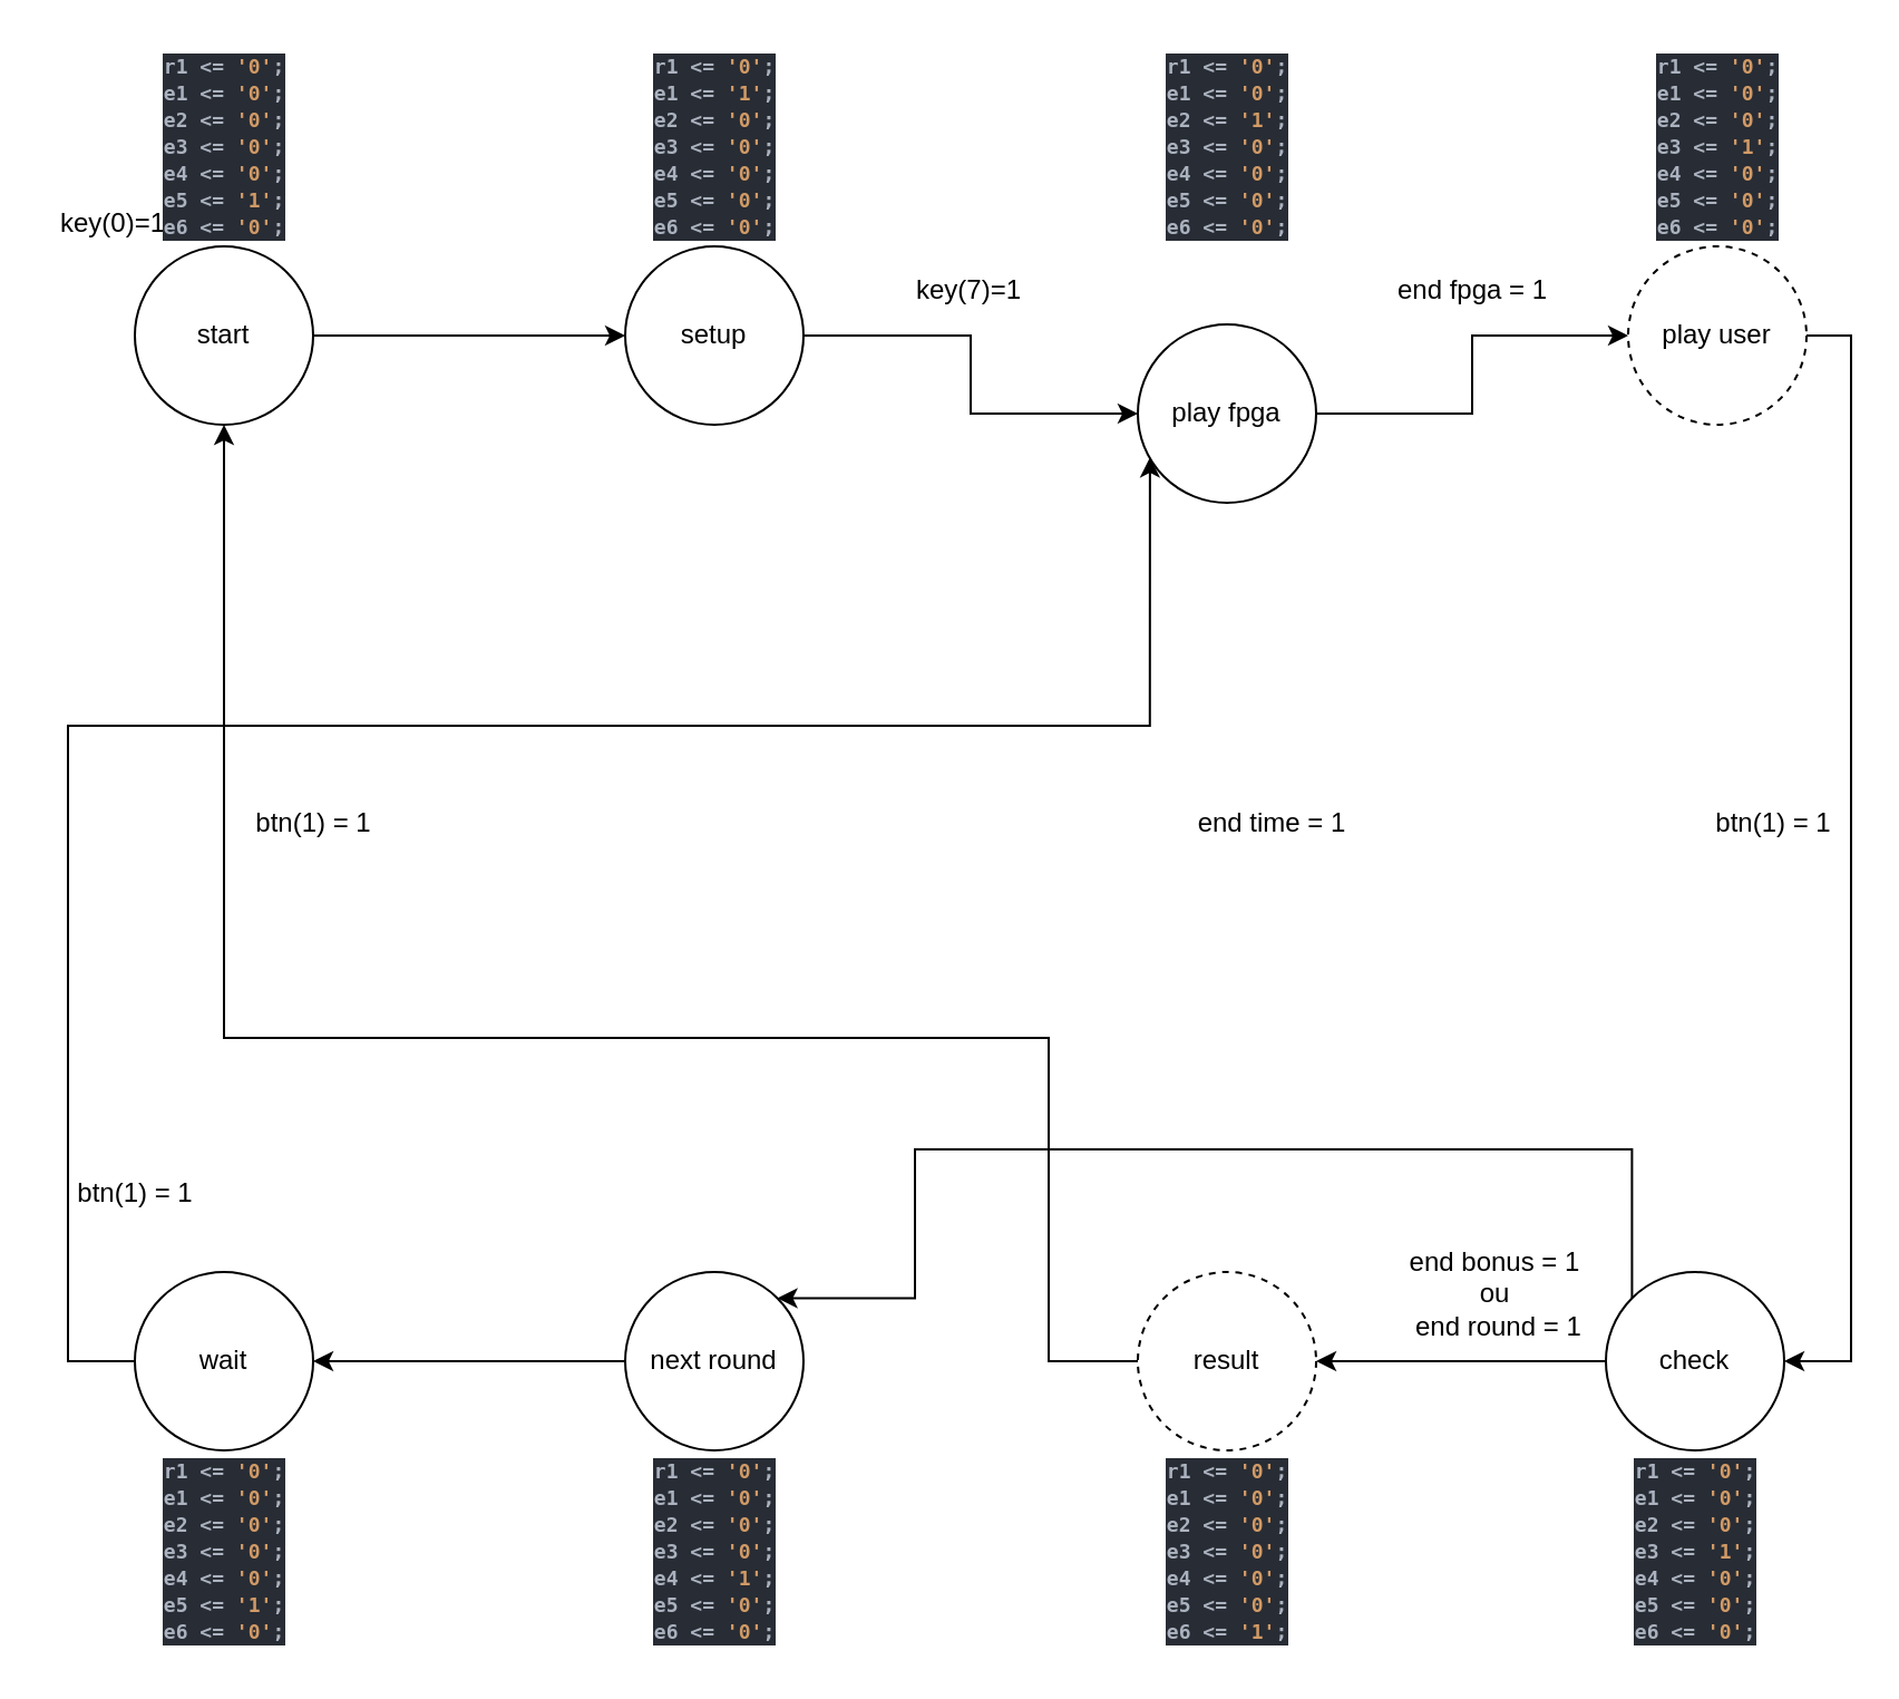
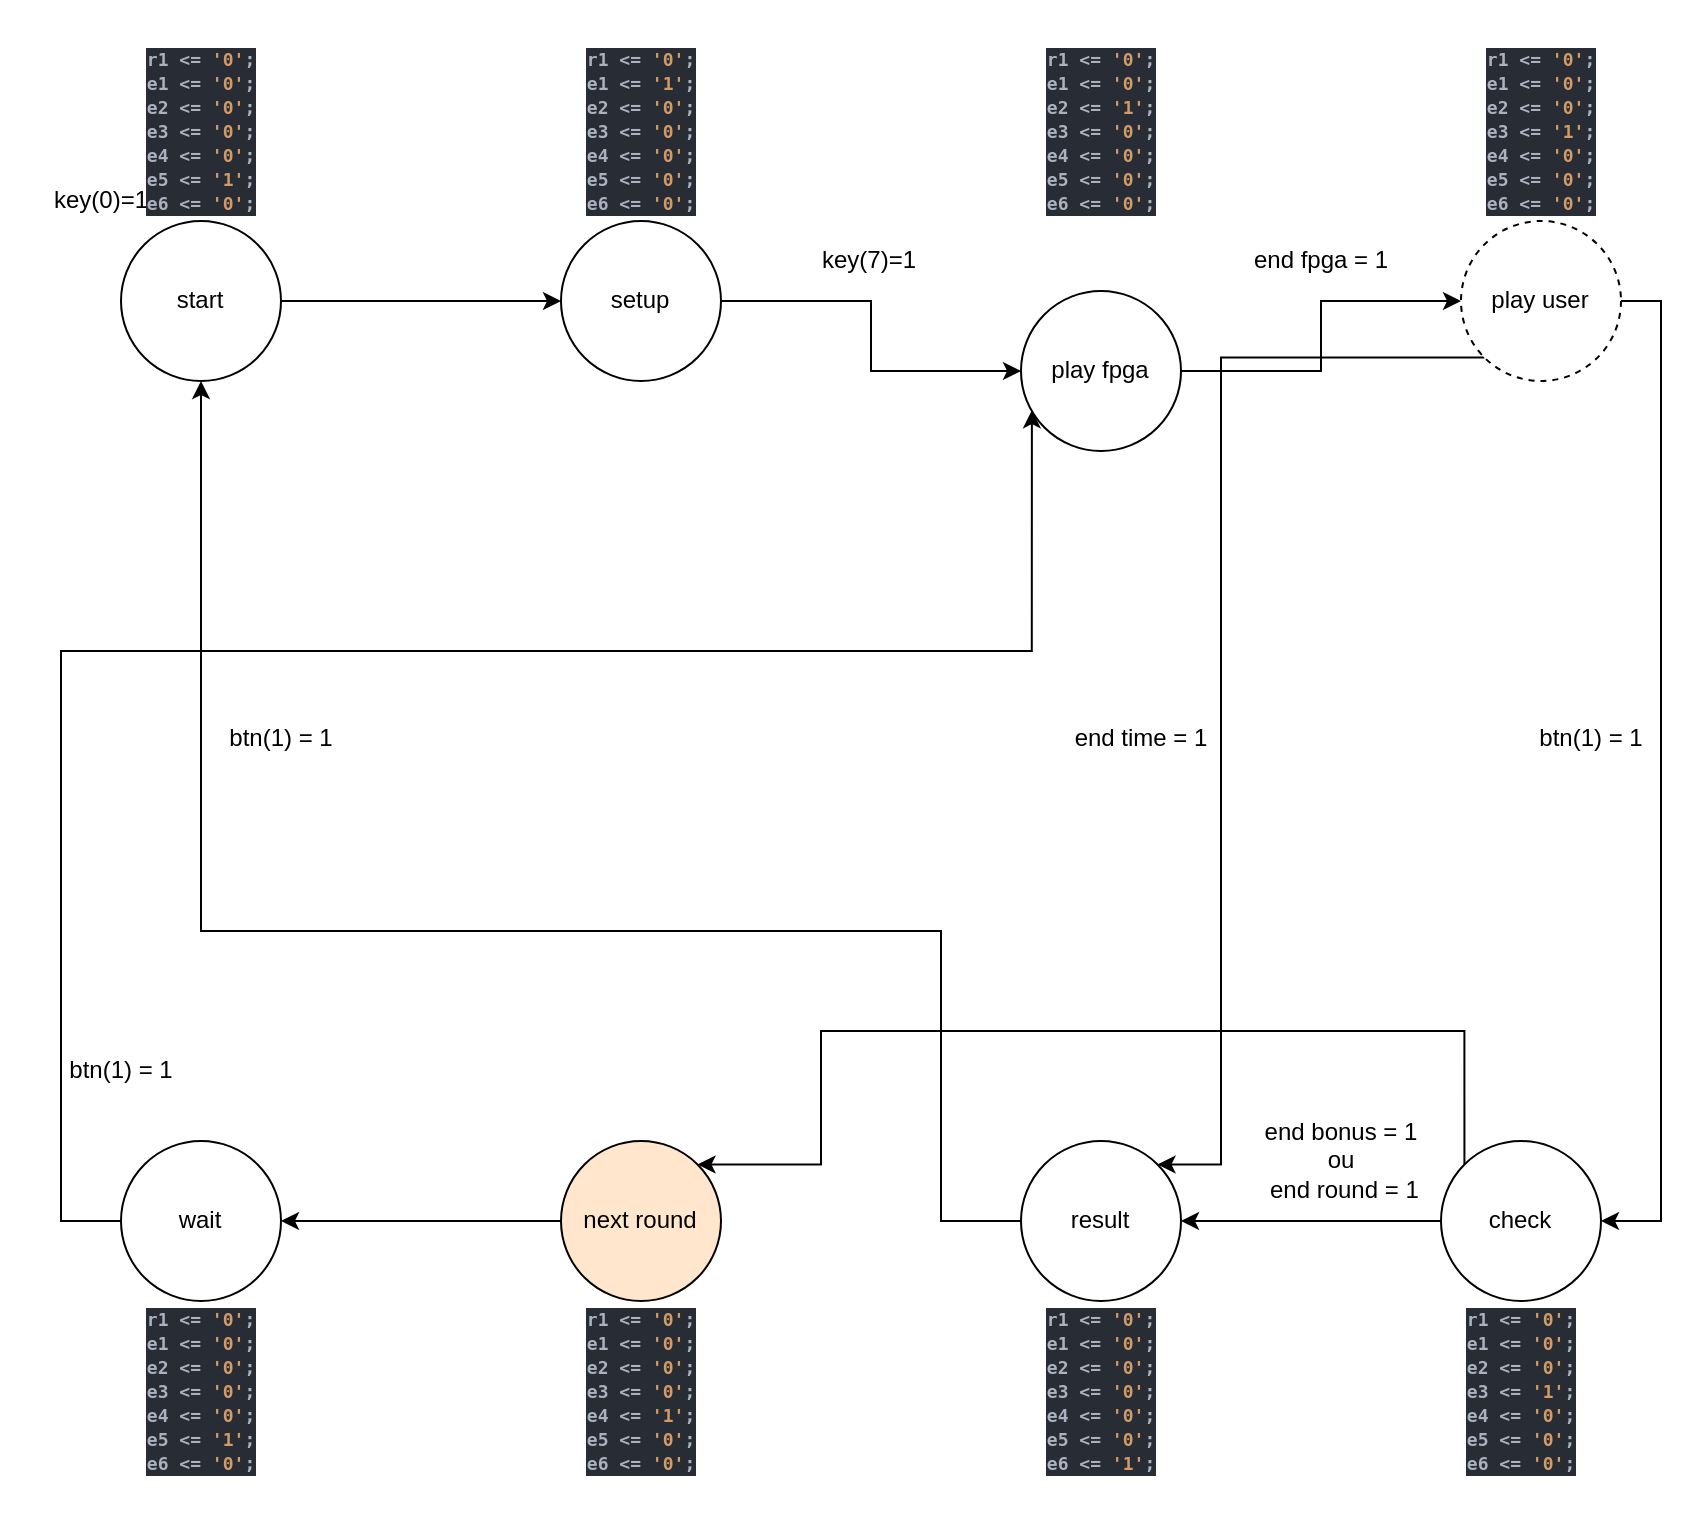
+ <mxCell id="9" style="edgeStyle=orthogonalEdgeStyle;rounded=0;orthogonalLoop=1;jettySize=auto;html=1;exitX=0;exitY=1;exitDx=0;exitDy=0;entryX=1;entryY=0;entryDx=0;entryDy=0;" parent="1" source="10" target="15" edge="1"><mxGeometry relative="1" as="geometry"><mxPoint x="640" y="710" as="targetPoint" /><Array as="points"><mxPoint x="610" y="178" /><mxPoint x="610" y="582" /></Array></mxGeometry></mxCell>
- <mxCell id="17" value="next round" style="ellipse;whiteSpace=wrap;html=1;aspect=fixed;" parent="1" vertex="1"><mxGeometry x="280" y="570" width="80" height="80" as="geometry" /></mxCell>
+ <mxCell id="17" value="next round" style="ellipse;whiteSpace=wrap;html=1;aspect=fixed;fillColor=#ffe6cc;" parent="1" vertex="1"><mxGeometry x="280" y="570" width="80" height="80" as="geometry" /></mxCell>
- <mxCell id="15" value="result" style="ellipse;whiteSpace=wrap;html=1;aspect=fixed;dashed=1;" parent="1" vertex="1"><mxGeometry x="510" y="570" width="80" height="80" as="geometry" /></mxCell>
+ <mxCell id="15" value="result" style="ellipse;whiteSpace=wrap;html=1;aspect=fixed;" parent="1" vertex="1"><mxGeometry x="510" y="570" width="80" height="80" as="geometry" /></mxCell>
